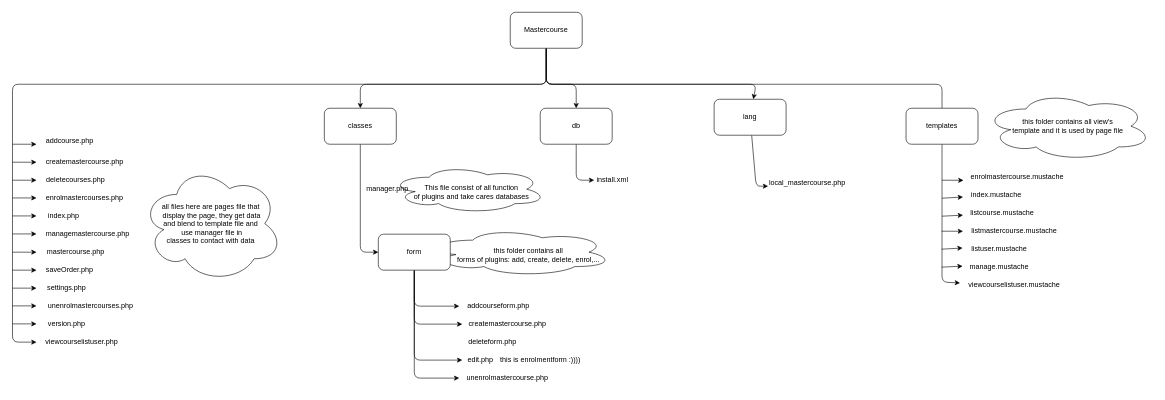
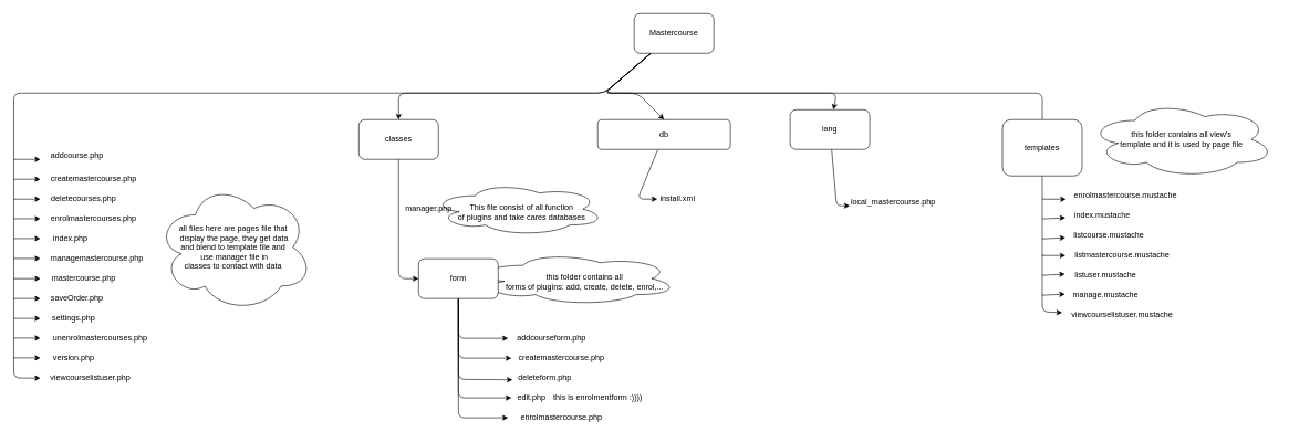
- <mxCell id="9" value="Mastercourse" style="rounded=1;whiteSpace=wrap;html=1;" vertex="1" parent="1"><mxGeometry x="850" y="20" width="120" height="60" as="geometry" /></mxCell>
+ <mxCell id="9" value="Mastercourse" style="rounded=1;whiteSpace=wrap;html=1;" vertex="1" parent="1"><mxGeometry x="955" y="20" width="120" height="60" as="geometry" /></mxCell>
- <mxCell id="13" value="db" style="rounded=1;whiteSpace=wrap;html=1;" vertex="1" parent="1"><mxGeometry x="900" y="180" width="120" height="60" as="geometry" /></mxCell>
+ <mxCell id="13" value="db" style="rounded=1;whiteSpace=wrap;html=1;" vertex="1" parent="1"><mxGeometry x="900" y="180" width="200" height="45" as="geometry" /></mxCell>
- <mxCell id="17" value="templates" style="rounded=1;whiteSpace=wrap;html=1;" vertex="1" parent="1"><mxGeometry x="1510" y="180" width="120" height="60" as="geometry" /></mxCell>
+ <mxCell id="17" value="templates" style="rounded=1;whiteSpace=wrap;html=1;" vertex="1" parent="1"><mxGeometry x="1510" y="180" width="120" height="85" as="geometry" /></mxCell>
+ <mxCell id="20" style="edgeStyle=none;html=1;entryX=0.016;entryY=0.588;entryDx=0;entryDy=0;entryPerimeter=0;" edge="1" parent="1" source="23" target="39"><mxGeometry relative="1" as="geometry"><mxPoint x="770" y="600" as="targetPoint" /><Array as="points"><mxPoint x="690" y="572" /></Array></mxGeometry></mxCell>
- <mxCell id="41" value="unenrolmastercourse.php" style="text;html=1;align=center;verticalAlign=middle;resizable=0;points=[];autosize=1;strokeColor=none;fillColor=none;" vertex="1" parent="1"><mxGeometry x="765" y="615" width="160" height="30" as="geometry" /></mxCell>
+ <mxCell id="41" value="enrolmastercourse.php" style="text;html=1;align=center;verticalAlign=middle;resizable=0;points=[];autosize=1;strokeColor=none;fillColor=none;" vertex="1" parent="1"><mxGeometry x="765" y="615" width="160" height="30" as="geometry" /></mxCell>
